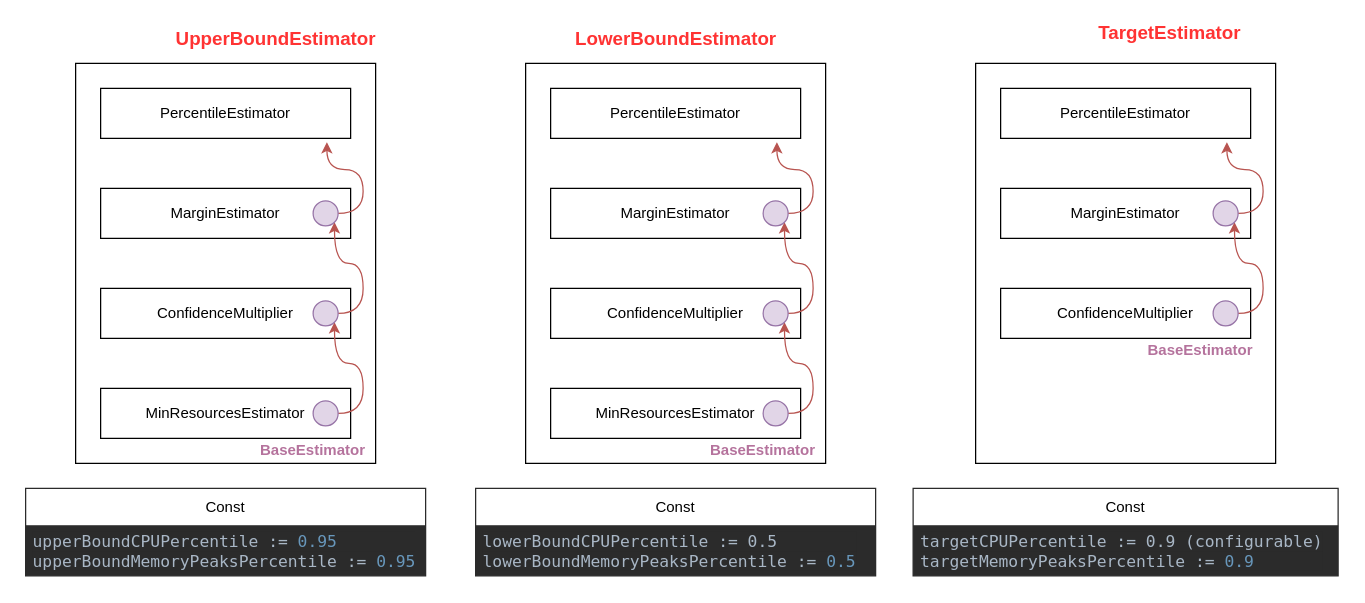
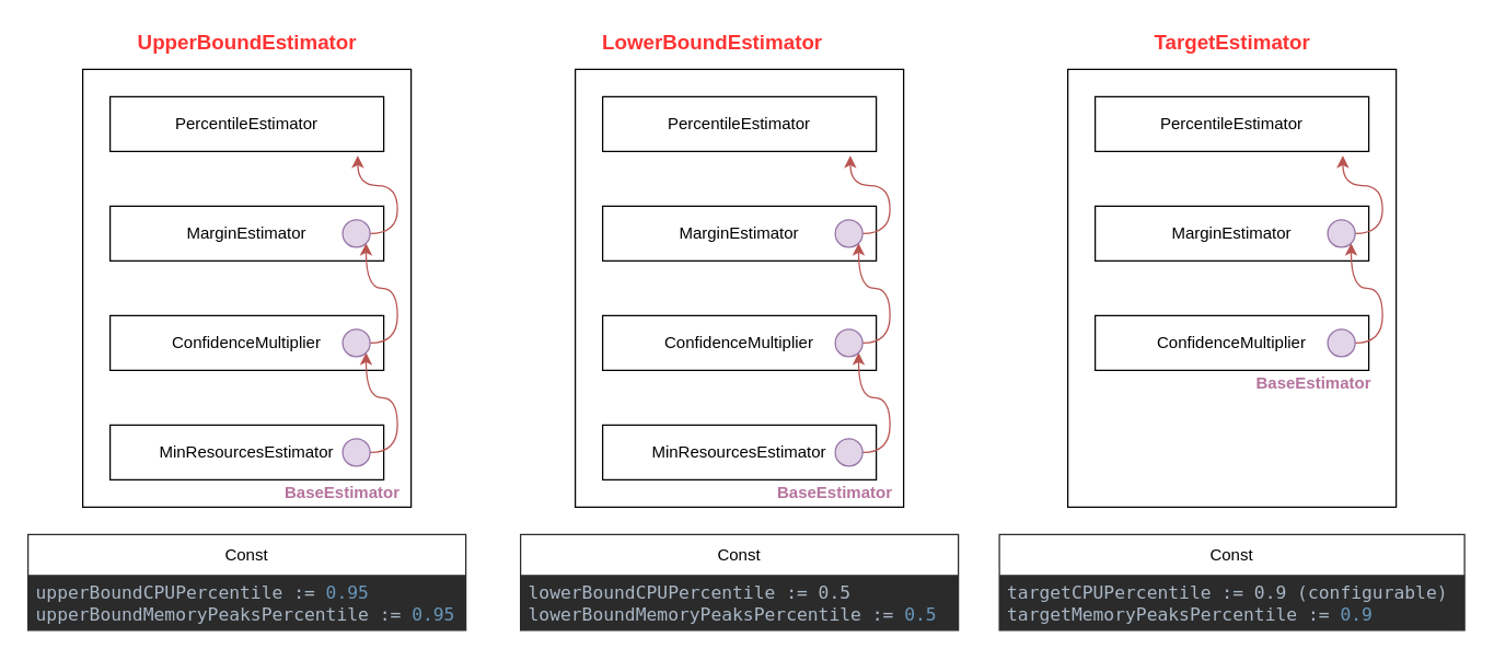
- <mxCell id="43" value="TargetEstimator" style="text;html=1;strokeColor=none;fillColor=none;align=center;verticalAlign=middle;whiteSpace=wrap;rounded=0;fontStyle=1;fontColor=#FF3333;fontSize=15;" vertex="1" parent="1"><mxGeometry x="847.5" y="15" width="175" height="20" as="geometry" /></mxCell>
+ <mxCell id="43" value="TargetEstimator" style="text;html=1;strokeColor=none;fillColor=none;align=center;verticalAlign=middle;whiteSpace=wrap;rounded=0;fontStyle=1;fontColor=#FF3333;fontSize=15;" vertex="1" parent="1"><mxGeometry x="812.5" y="20" width="175" height="20" as="geometry" /></mxCell>
- <mxCell id="16" value="UpperBoundEstimator" style="text;html=1;strokeColor=none;fillColor=none;align=center;verticalAlign=middle;whiteSpace=wrap;rounded=0;fontStyle=1;fontColor=#FF3333;fontSize=15;" vertex="1" parent="1"><mxGeometry x="132.5" y="20" width="175" height="20" as="geometry" /></mxCell>
+ <mxCell id="16" value="UpperBoundEstimator" style="text;html=1;strokeColor=none;fillColor=none;align=center;verticalAlign=middle;whiteSpace=wrap;rounded=0;fontStyle=1;fontColor=#FF3333;fontSize=15;" vertex="1" parent="1"><mxGeometry x="92.5" y="20" width="175" height="20" as="geometry" /></mxCell>
- <mxCell id="31" value="LowerBoundEstimator" style="text;html=1;strokeColor=none;fillColor=none;align=center;verticalAlign=middle;whiteSpace=wrap;rounded=0;fontStyle=1;fontColor=#FF3333;fontSize=15;" vertex="1" parent="1"><mxGeometry x="452.5" y="20" width="175" height="20" as="geometry" /></mxCell>
+ <mxCell id="31" value="LowerBoundEstimator" style="text;html=1;strokeColor=none;fillColor=none;align=center;verticalAlign=middle;whiteSpace=wrap;rounded=0;fontStyle=1;fontColor=#FF3333;fontSize=15;" vertex="1" parent="1"><mxGeometry x="432.5" y="20" width="175" height="20" as="geometry" /></mxCell>
